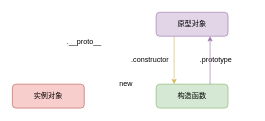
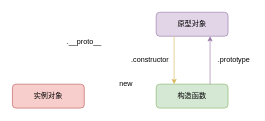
- <mxCell id="2" value=".prototype" style="text;html=1;strokeColor=none;fillColor=none;align=center;verticalAlign=middle;whiteSpace=wrap;rounded=0;" vertex="1" parent="1"><mxGeometry x="330" y="90" width="60" height="20" as="geometry" /></mxCell>
+ <mxCell id="2" value=".prototype" style="text;html=1;strokeColor=none;fillColor=none;align=center;verticalAlign=middle;whiteSpace=wrap;rounded=0;" vertex="1" parent="1"><mxGeometry x="360" y="90" width="60" height="20" as="geometry" /></mxCell>
